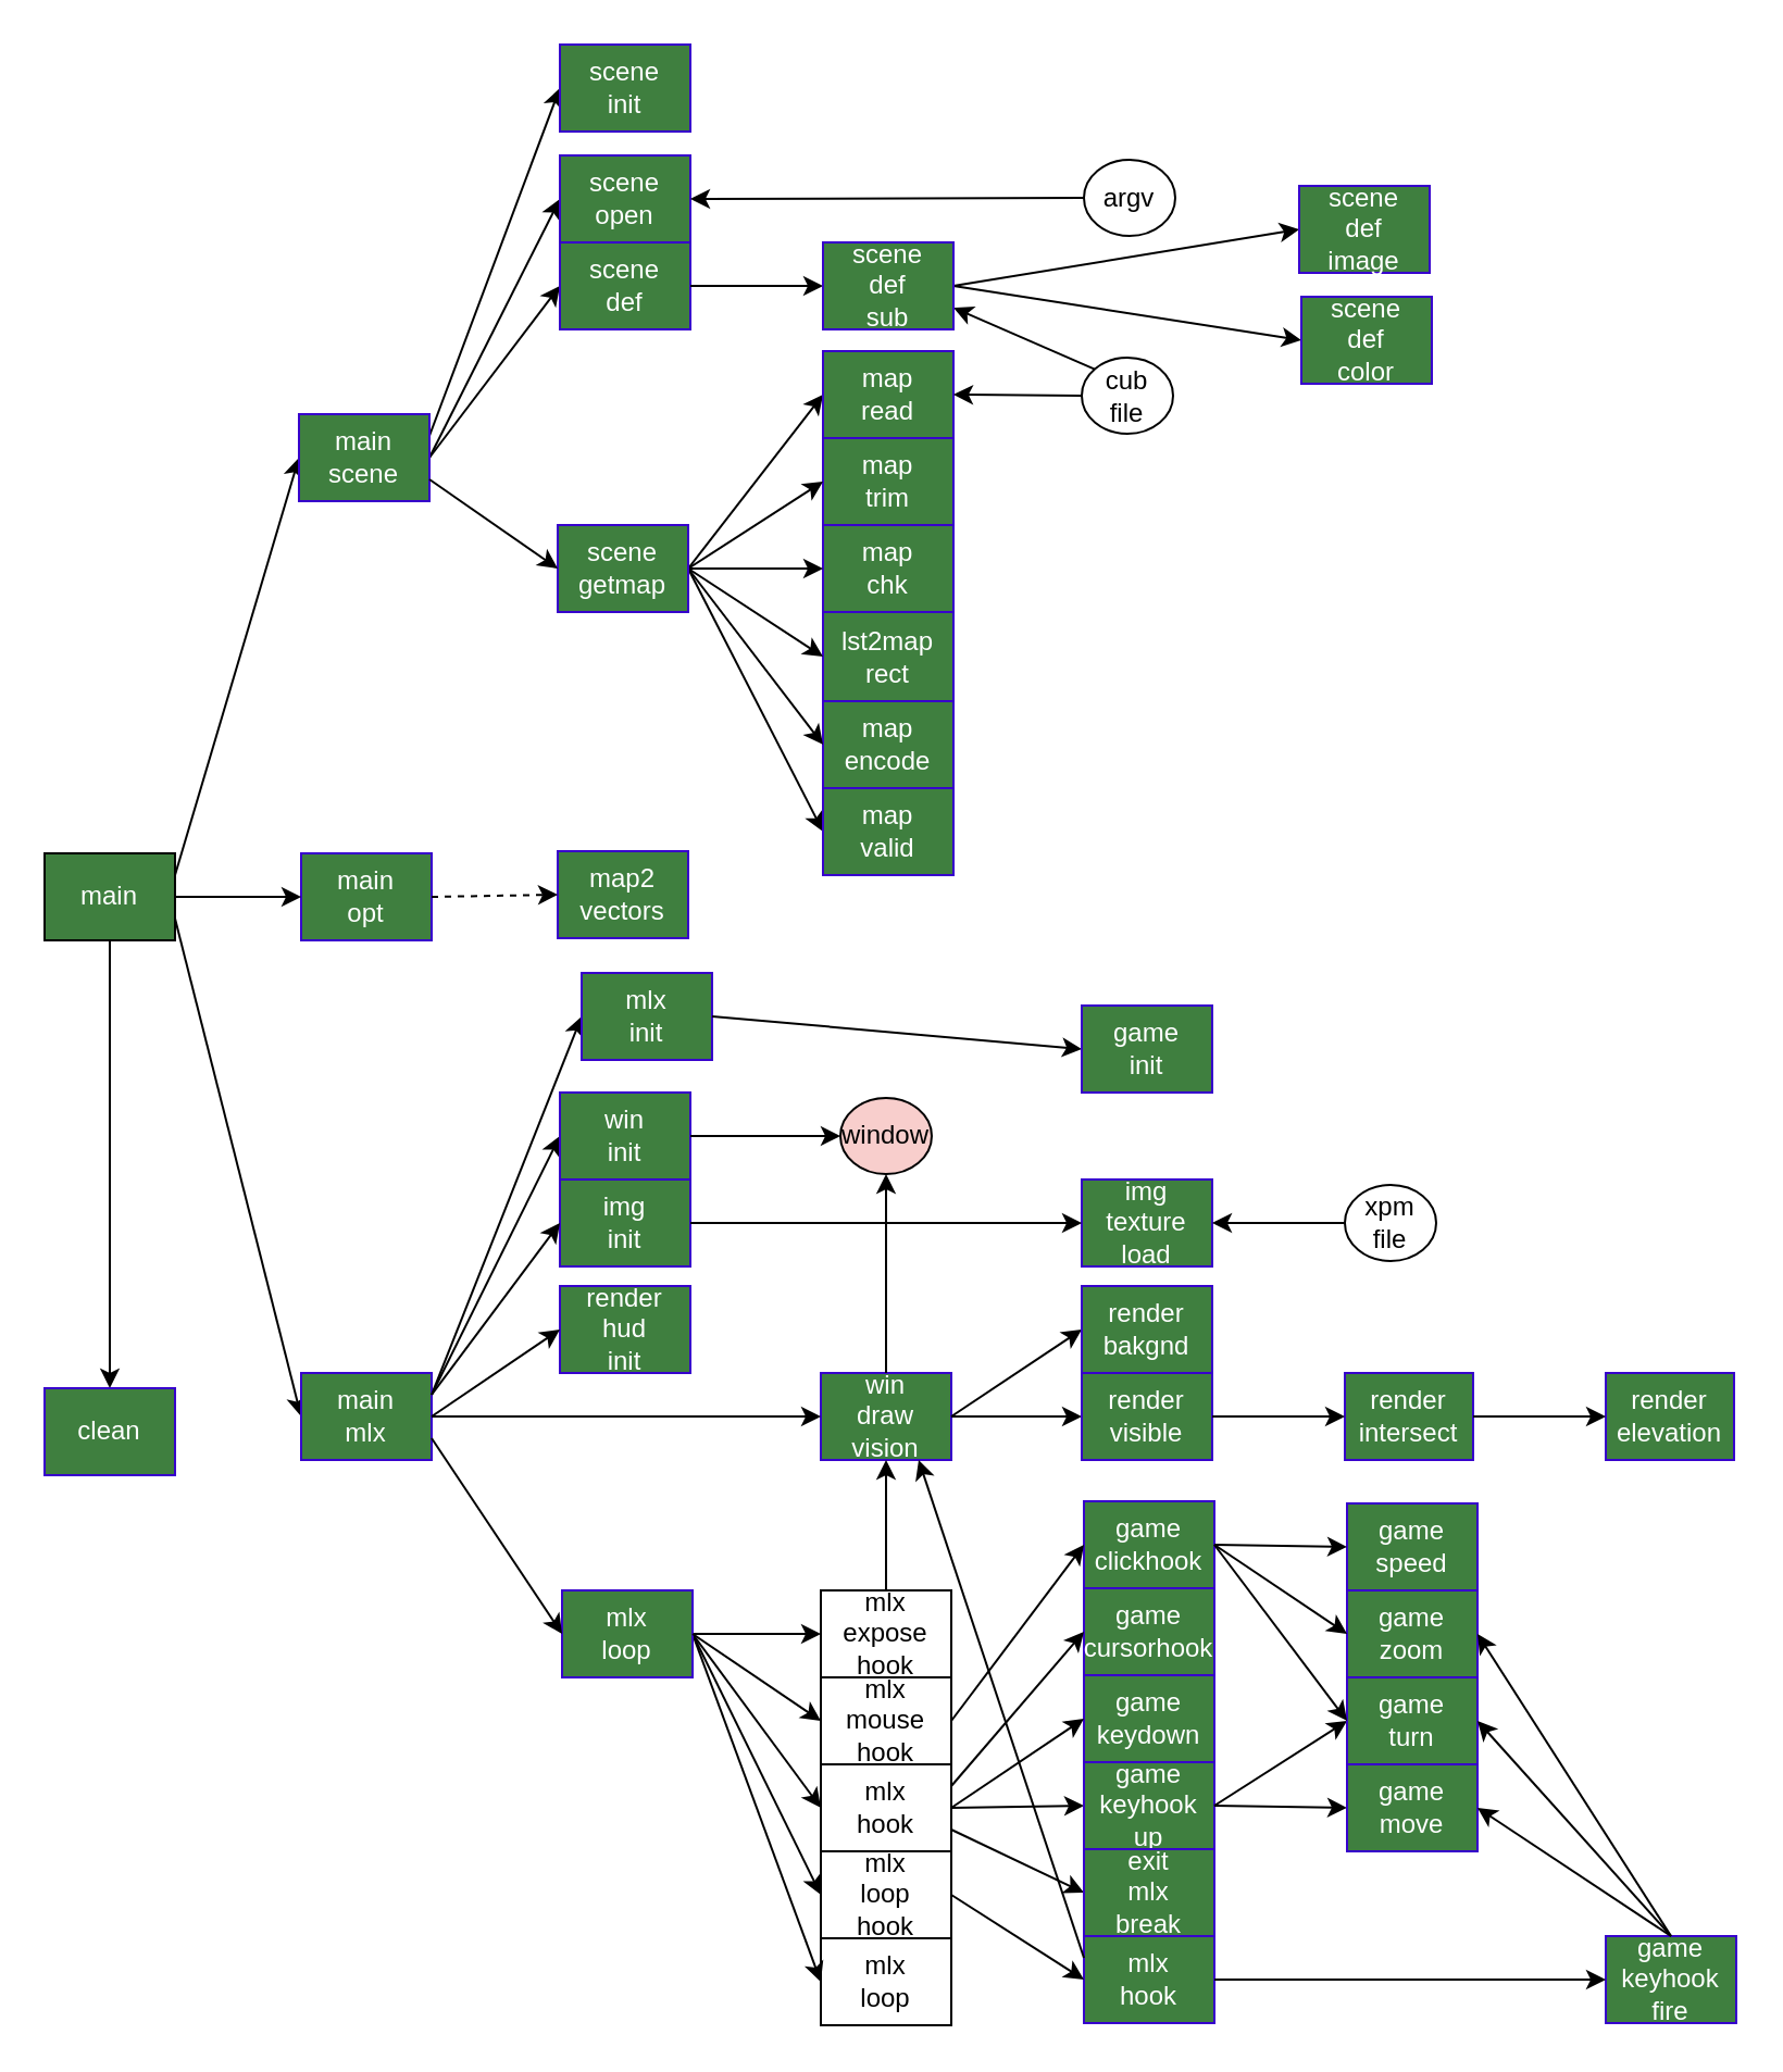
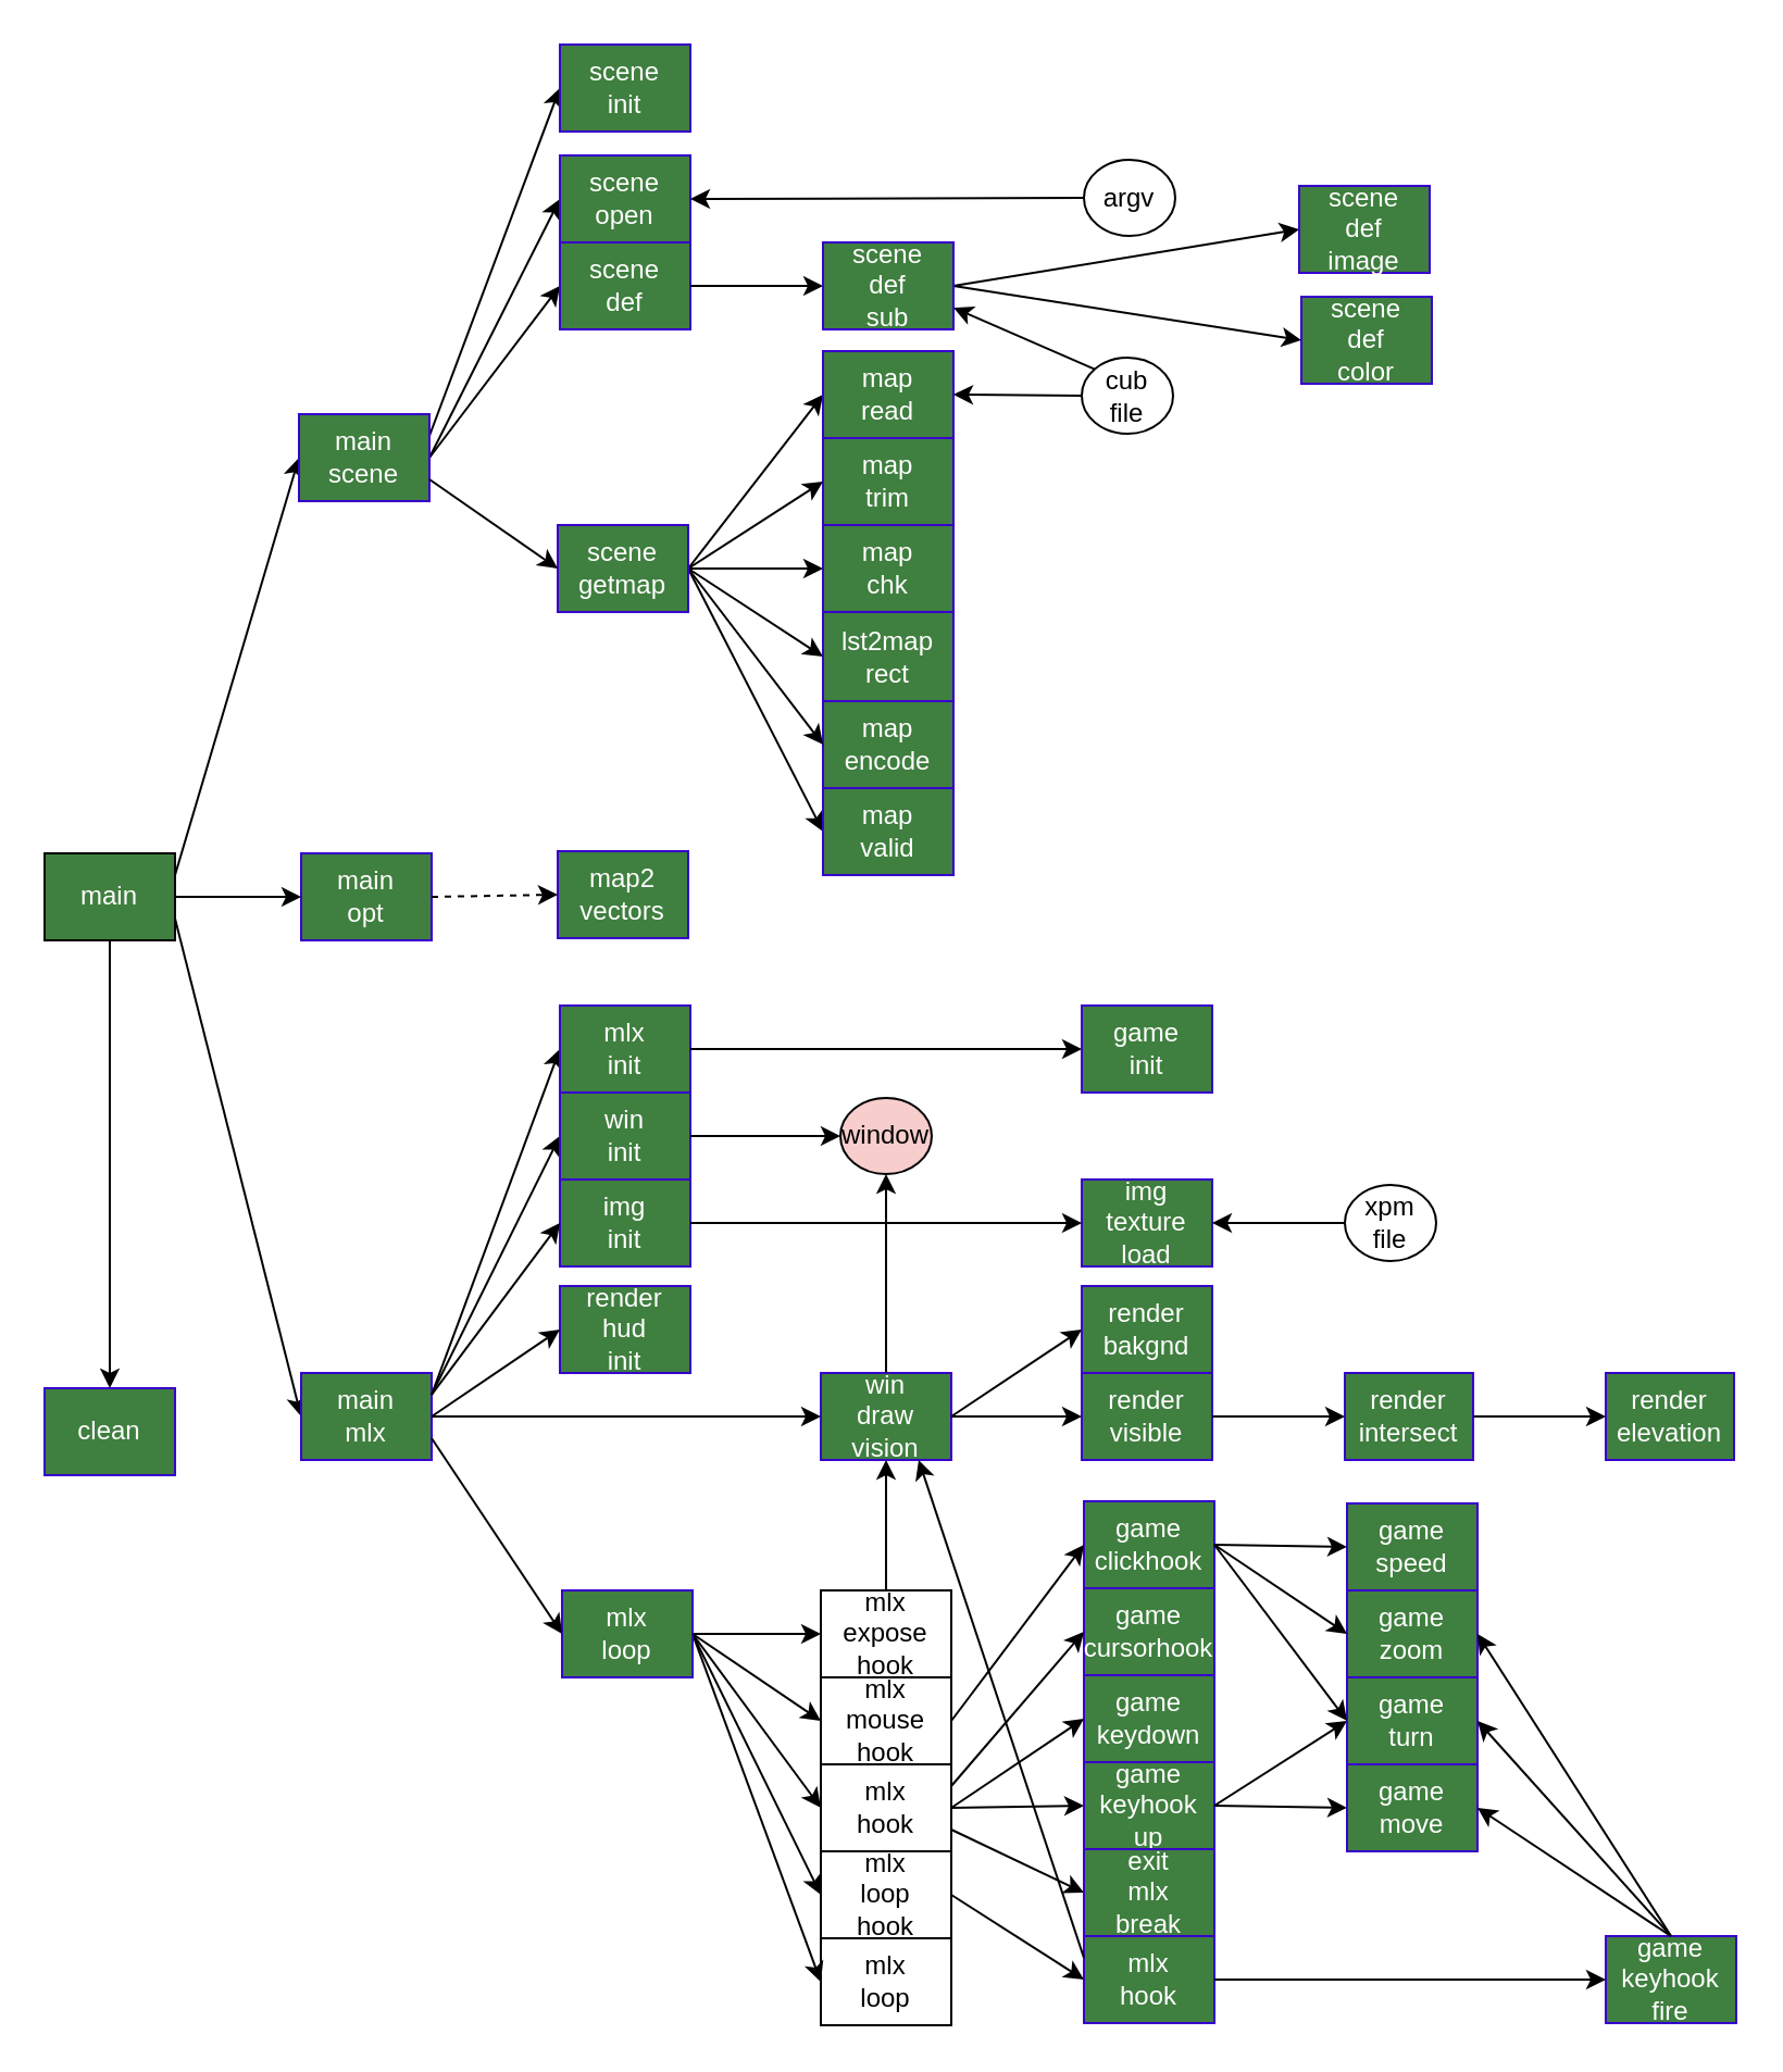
- <mxCell id="27" value="mlx&lt;br&gt;init" style="rounded=0;whiteSpace=wrap;html=1;fillColor=#3F7F3F;fontColor=#ffffff;strokeColor=#3700CC;" parent="1" vertex="1"><mxGeometry x="267" y="447" width="60" height="40" as="geometry" /></mxCell>
+ <mxCell id="27" value="mlx&lt;br&gt;init" style="rounded=0;whiteSpace=wrap;html=1;fillColor=#3F7F3F;fontColor=#ffffff;strokeColor=#3700CC;" parent="1" vertex="1"><mxGeometry x="257" y="462" width="60" height="40" as="geometry" /></mxCell>
